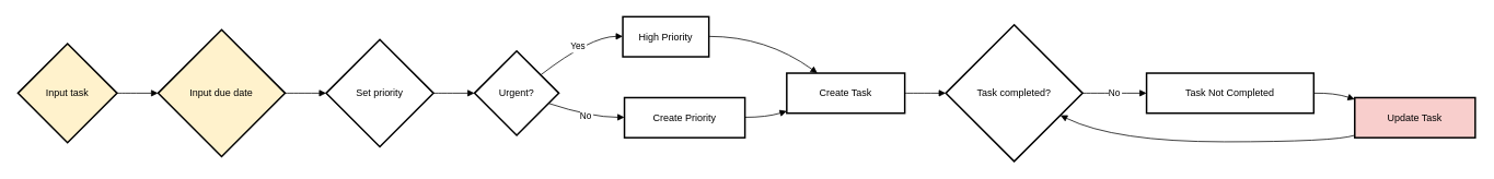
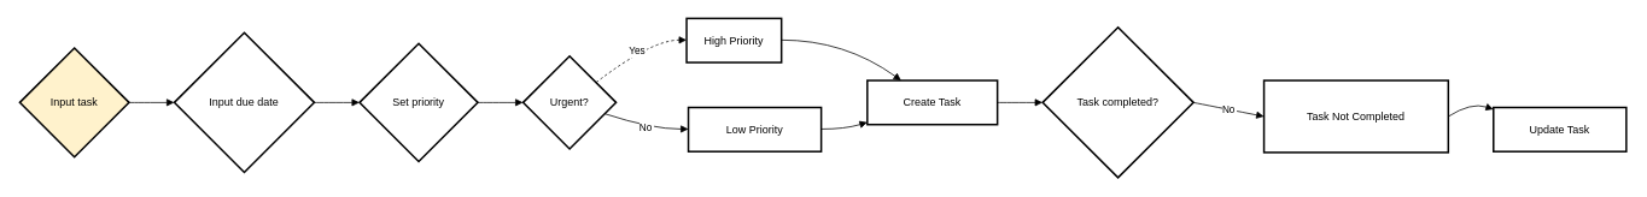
- <mxCell id="15" value="Yes" style="curved=1;startArrow=none;endArrow=block;exitX=1;exitY=0.12;entryX=0;entryY=0.49;" parent="1" source="5" target="6" edge="1"><mxGeometry relative="1" as="geometry"><Array as="points"><mxPoint x="719" y="44" /></Array></mxGeometry></mxCell>
+ <mxCell id="15" value="Yes" style="curved=1;startArrow=none;endArrow=block;exitX=1;exitY=0.12;entryX=0;entryY=0.49;dashed=1;" parent="1" source="5" target="6" edge="1"><mxGeometry relative="1" as="geometry"><Array as="points"><mxPoint x="719" y="44" /></Array></mxGeometry></mxCell>
- <mxCell id="3" value="Input due date" style="rhombus;strokeWidth=2;whiteSpace=wrap;fillColor=#fff2cc;" parent="1" vertex="1"><mxGeometry x="191" y="36" width="155" height="155" as="geometry" /></mxCell>
+ <mxCell id="3" value="Input due date" style="rhombus;strokeWidth=2;whiteSpace=wrap;" parent="1" vertex="1"><mxGeometry x="191" y="36" width="155" height="155" as="geometry" /></mxCell>
- <mxCell id="10" value="Task Not Completed" style="whiteSpace=wrap;strokeWidth=2;" parent="1" vertex="1"><mxGeometry x="1397" y="89" width="204" height="49" as="geometry" /></mxCell>
+ <mxCell id="10" value="Task Not Completed" style="whiteSpace=wrap;strokeWidth=2;" parent="1" vertex="1"><mxGeometry x="1397" y="89" width="204" height="80" as="geometry" /></mxCell>
- <mxCell id="7" value="Create Priority" style="whiteSpace=wrap;strokeWidth=2;" parent="1" vertex="1"><mxGeometry x="760" y="119" width="147" height="49" as="geometry" /></mxCell>
+ <mxCell id="7" value="Low Priority" style="whiteSpace=wrap;strokeWidth=2;" parent="1" vertex="1"><mxGeometry x="760" y="119" width="147" height="49" as="geometry" /></mxCell>
- <mxCell id="11" value="Update Task" style="whiteSpace=wrap;strokeWidth=2;fillColor=#f8cecc;" parent="1" vertex="1"><mxGeometry x="1651" y="119" width="147" height="49" as="geometry" /></mxCell>
+ <mxCell id="11" value="Update Task" style="whiteSpace=wrap;strokeWidth=2;" parent="1" vertex="1"><mxGeometry x="1651" y="119" width="147" height="49" as="geometry" /></mxCell>
- <mxCell id="22" value="" style="curved=1;startArrow=none;endArrow=block;exitX=0;exitY=0.94;entryX=1;entryY=0.74;" parent="1" source="11" target="9" edge="1"><mxGeometry relative="1" as="geometry"><Array as="points"><mxPoint x="1626" y="173" /><mxPoint x="1358" y="173" /></Array></mxGeometry></mxCell>
